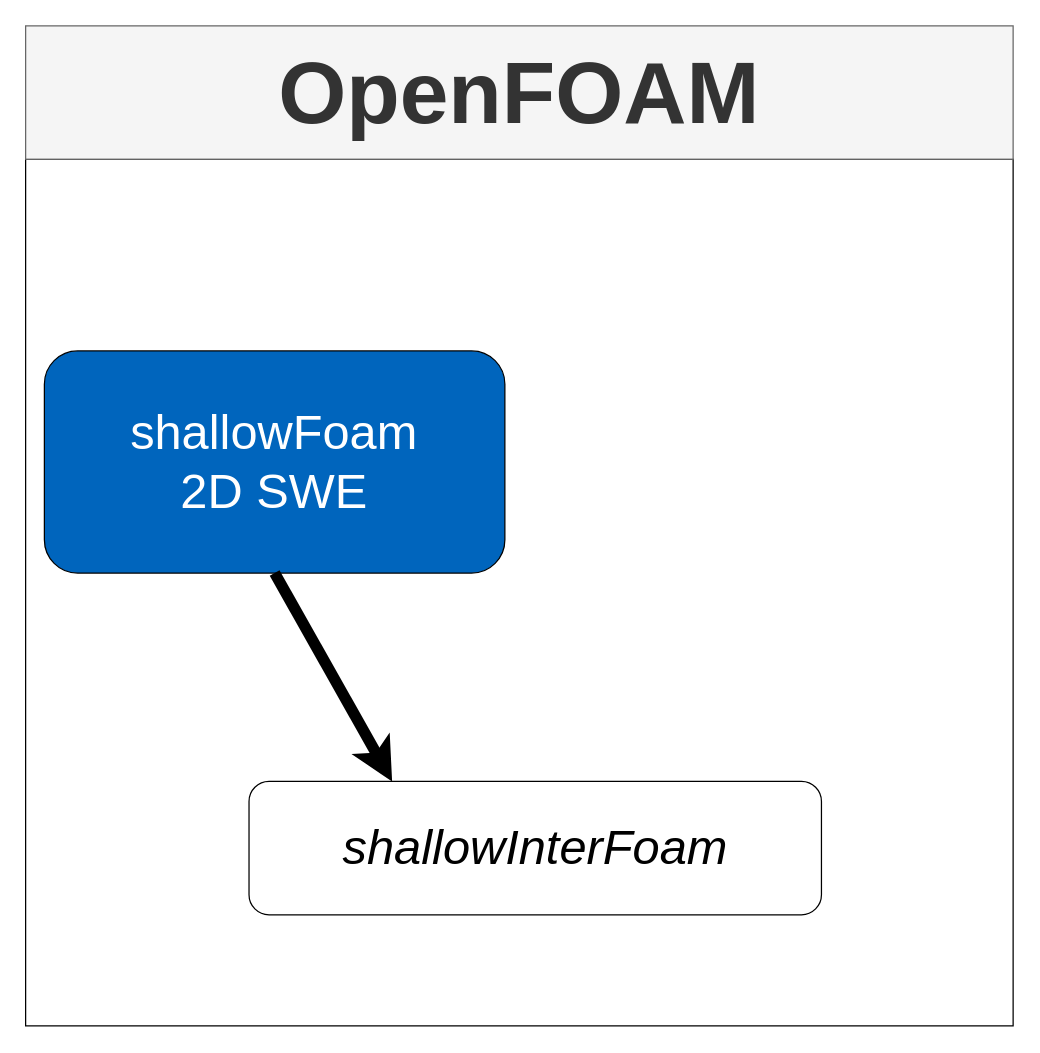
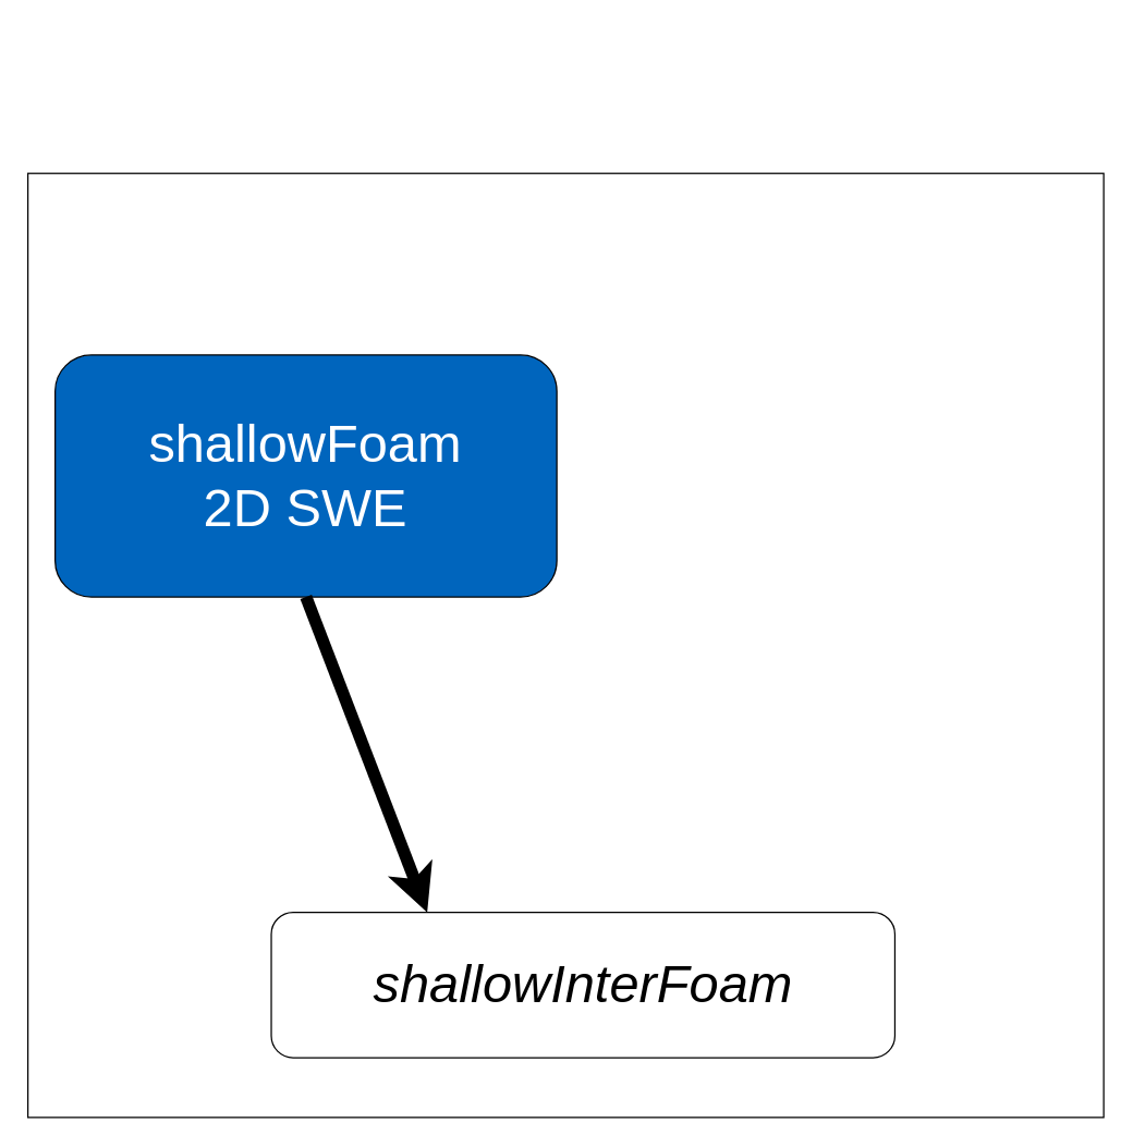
- <mxCell id="4" value="&lt;span style=&quot;font-size: 70px;&quot;&gt;&lt;font style=&quot;font-size: 70px;&quot;&gt;OpenFOAM&lt;/font&gt;&lt;/span&gt;" style="rounded=0;whiteSpace=wrap;html=1;shadow=0;strokeColor=#666666;strokeWidth=1;fillColor=#f5f5f5;fontSize=70;fontColor=#333333;glass=0;sketch=0;fontStyle=1" parent="2" vertex="1"><mxGeometry width="790" height="106.667" as="geometry" /></mxCell>
- <mxCell id="5" value="shallowFoam&lt;br style=&quot;font-size: 39px&quot;&gt;2D SWE" style="rounded=1;whiteSpace=wrap;html=1;fillColor=#0065BD;fontSize=39;fontColor=#FFFFFF;" vertex="1" parent="2"><mxGeometry x="15" y="260" width="368.4" height="177.78" as="geometry" /></mxCell>
+ <mxCell id="5" value="shallowFoam&lt;br style=&quot;font-size: 39px&quot;&gt;2D SWE" style="rounded=1;whiteSpace=wrap;html=1;fillColor=#0065BD;fontSize=39;fontColor=#FFFFFF;" vertex="1" parent="2"><mxGeometry x="20" y="240" width="368.4" height="177.78" as="geometry" /></mxCell>
- <mxCell id="6" value="shallowInterFoam" style="rounded=1;whiteSpace=wrap;html=1;fillColor=none;fontSize=39;fontStyle=2" vertex="1" parent="2"><mxGeometry x="178.721" y="604.444" width="457.941" height="106.667" as="geometry" /></mxCell>
+ <mxCell id="6" value="shallowInterFoam" style="rounded=1;whiteSpace=wrap;html=1;fillColor=none;fontSize=39;fontStyle=2" vertex="1" parent="2"><mxGeometry x="178.721" y="649.444" width="457.941" height="106.667" as="geometry" /></mxCell>
